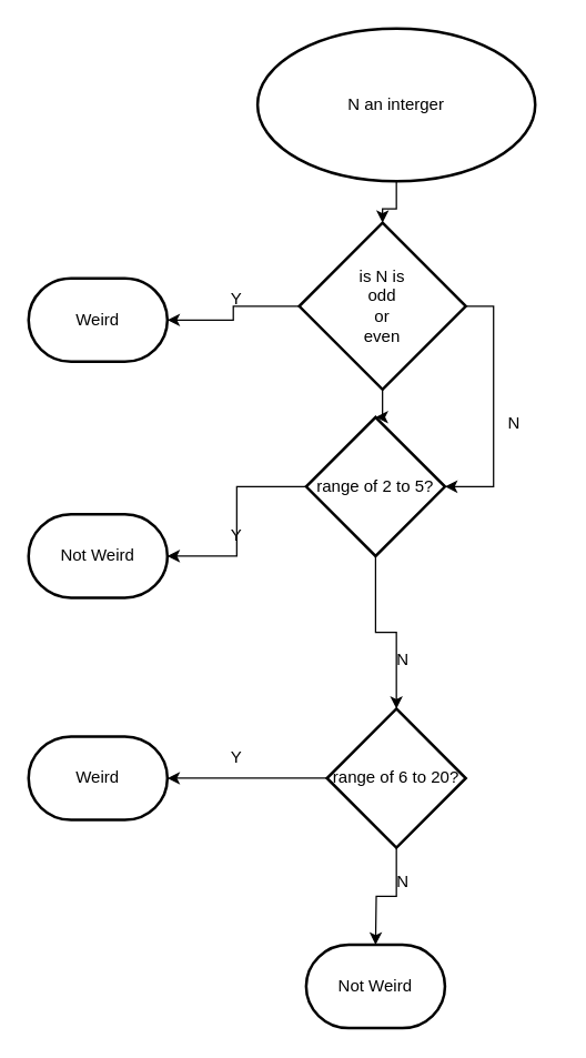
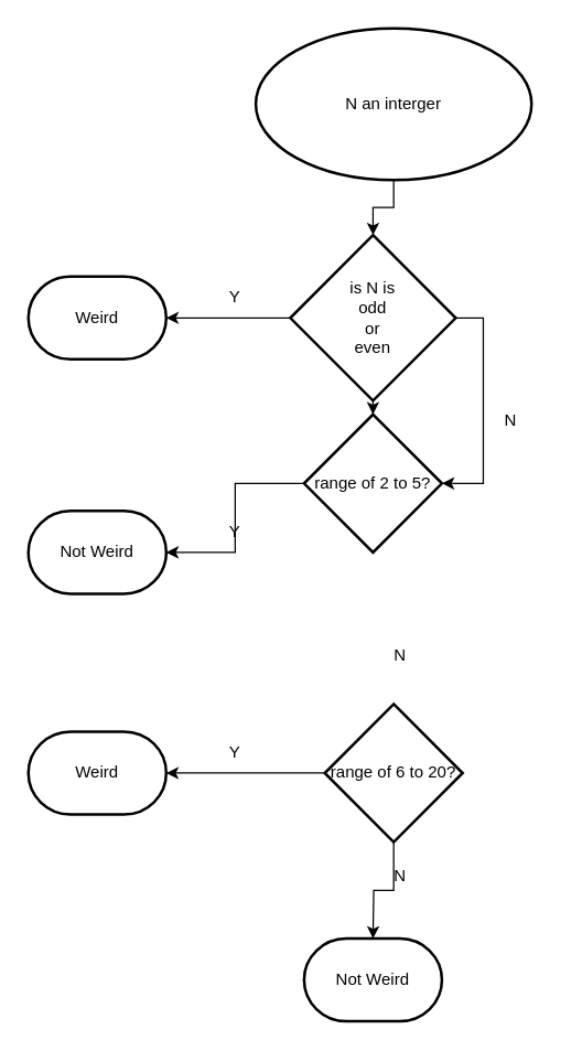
- <mxCell id="7" value="is N is &lt;br&gt;odd&lt;br&gt;or&lt;br&gt;even" style="strokeWidth=2;html=1;shape=mxgraph.flowchart.decision;whiteSpace=wrap;" vertex="1" parent="1"><mxGeometry x="215" y="160" width="120" height="120" as="geometry" /></mxCell>
+ <mxCell id="7" value="is N is &lt;br&gt;odd&lt;br&gt;or&lt;br&gt;even" style="strokeWidth=2;html=1;shape=mxgraph.flowchart.decision;whiteSpace=wrap;" vertex="1" parent="1"><mxGeometry x="210" y="170" width="120" height="120" as="geometry" /></mxCell>
- <mxCell id="10" value="" style="edgeStyle=orthogonalEdgeStyle;rounded=0;orthogonalLoop=1;jettySize=auto;html=1;" edge="1" parent="1" source="11" target="15"><mxGeometry relative="1" as="geometry" /></mxCell>
